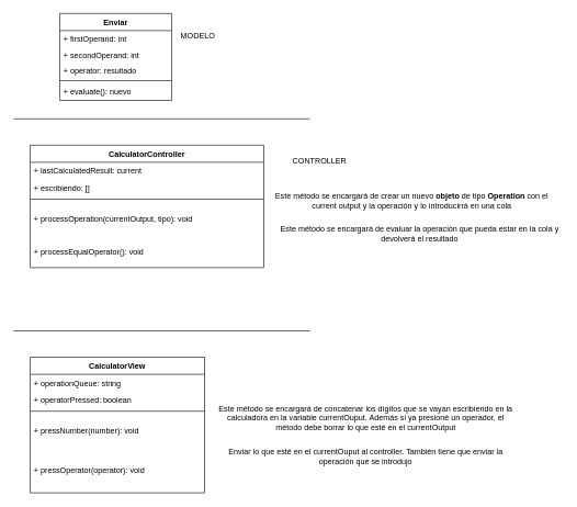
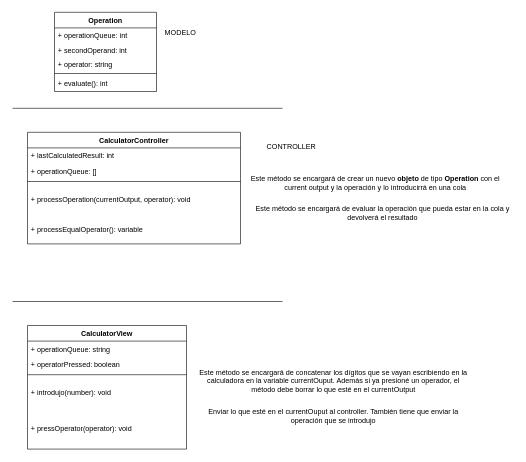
- <mxCell id="2" value="Enviar" style="swimlane;fontStyle=1;align=center;verticalAlign=top;childLayout=stackLayout;horizontal=1;startSize=26;horizontalStack=0;resizeParent=1;resizeParentMax=0;resizeLast=0;collapsible=1;marginBottom=0;" vertex="1" parent="1"><mxGeometry x="90" y="20" width="170" height="132" as="geometry" /></mxCell>
+ <mxCell id="2" value="Operation" style="swimlane;fontStyle=1;align=center;verticalAlign=top;childLayout=stackLayout;horizontal=1;startSize=26;horizontalStack=0;resizeParent=1;resizeParentMax=0;resizeLast=0;collapsible=1;marginBottom=0;" vertex="1" parent="1"><mxGeometry x="90" y="20" width="170" height="132" as="geometry" /></mxCell>
- <mxCell id="3" value="+ firstOperand: int" style="text;strokeColor=none;fillColor=none;align=left;verticalAlign=top;spacingLeft=4;spacingRight=4;overflow=hidden;rotatable=0;points=[[0,0.5],[1,0.5]];portConstraint=eastwest;" vertex="1" parent="2"><mxGeometry y="26" width="170" height="24" as="geometry" /></mxCell>
+ <mxCell id="3" value="+ operationQueue: int" style="text;strokeColor=none;fillColor=none;align=left;verticalAlign=top;spacingLeft=4;spacingRight=4;overflow=hidden;rotatable=0;points=[[0,0.5],[1,0.5]];portConstraint=eastwest;" vertex="1" parent="2"><mxGeometry y="26" width="170" height="24" as="geometry" /></mxCell>
- <mxCell id="5" value="+ operator: resultado" style="text;strokeColor=none;fillColor=none;align=left;verticalAlign=top;spacingLeft=4;spacingRight=4;overflow=hidden;rotatable=0;points=[[0,0.5],[1,0.5]];portConstraint=eastwest;" vertex="1" parent="2"><mxGeometry y="74" width="170" height="24" as="geometry" /></mxCell>
+ <mxCell id="5" value="+ operator: string" style="text;strokeColor=none;fillColor=none;align=left;verticalAlign=top;spacingLeft=4;spacingRight=4;overflow=hidden;rotatable=0;points=[[0,0.5],[1,0.5]];portConstraint=eastwest;" vertex="1" parent="2"><mxGeometry y="74" width="170" height="24" as="geometry" /></mxCell>
- <mxCell id="7" value="+ evaluate(): nuevo" style="text;strokeColor=none;fillColor=none;align=left;verticalAlign=top;spacingLeft=4;spacingRight=4;overflow=hidden;rotatable=0;points=[[0,0.5],[1,0.5]];portConstraint=eastwest;" vertex="1" parent="2"><mxGeometry y="106" width="170" height="26" as="geometry" /></mxCell>
+ <mxCell id="7" value="+ evaluate(): int" style="text;strokeColor=none;fillColor=none;align=left;verticalAlign=top;spacingLeft=4;spacingRight=4;overflow=hidden;rotatable=0;points=[[0,0.5],[1,0.5]];portConstraint=eastwest;" vertex="1" parent="2"><mxGeometry y="106" width="170" height="26" as="geometry" /></mxCell>
- <mxCell id="11" value="+ lastCalculatedResult: current" style="text;strokeColor=none;fillColor=none;align=left;verticalAlign=top;spacingLeft=4;spacingRight=4;overflow=hidden;rotatable=0;points=[[0,0.5],[1,0.5]];portConstraint=eastwest;" vertex="1" parent="10"><mxGeometry y="26" width="355" height="26" as="geometry" /></mxCell>
+ <mxCell id="11" value="+ lastCalculatedResult: int" style="text;strokeColor=none;fillColor=none;align=left;verticalAlign=top;spacingLeft=4;spacingRight=4;overflow=hidden;rotatable=0;points=[[0,0.5],[1,0.5]];portConstraint=eastwest;" vertex="1" parent="10"><mxGeometry y="26" width="355" height="26" as="geometry" /></mxCell>
- <mxCell id="12" value="+ escribiendo: []" style="text;strokeColor=none;fillColor=none;align=left;verticalAlign=top;spacingLeft=4;spacingRight=4;overflow=hidden;rotatable=0;points=[[0,0.5],[1,0.5]];portConstraint=eastwest;" vertex="1" parent="10"><mxGeometry y="52" width="355" height="26" as="geometry" /></mxCell>
+ <mxCell id="12" value="+ operationQueue: []" style="text;strokeColor=none;fillColor=none;align=left;verticalAlign=top;spacingLeft=4;spacingRight=4;overflow=hidden;rotatable=0;points=[[0,0.5],[1,0.5]];portConstraint=eastwest;" vertex="1" parent="10"><mxGeometry y="52" width="355" height="26" as="geometry" /></mxCell>
- <mxCell id="14" value="+ processOperation(currentOutput, tipo): void" style="text;strokeColor=none;fillColor=none;align=left;verticalAlign=middle;spacingLeft=4;spacingRight=4;overflow=hidden;rotatable=0;points=[[0,0.5],[1,0.5]];portConstraint=eastwest;" vertex="1" parent="10"><mxGeometry y="86" width="355" height="50" as="geometry" /></mxCell>
+ <mxCell id="14" value="+ processOperation(currentOutput, operator): void" style="text;strokeColor=none;fillColor=none;align=left;verticalAlign=middle;spacingLeft=4;spacingRight=4;overflow=hidden;rotatable=0;points=[[0,0.5],[1,0.5]];portConstraint=eastwest;" vertex="1" parent="10"><mxGeometry y="86" width="355" height="50" as="geometry" /></mxCell>
- <mxCell id="15" value="+ processEqualOperator(): void" style="text;strokeColor=none;fillColor=none;align=left;verticalAlign=middle;spacingLeft=4;spacingRight=4;overflow=hidden;rotatable=0;points=[[0,0.5],[1,0.5]];portConstraint=eastwest;" vertex="1" parent="10"><mxGeometry y="136" width="355" height="50" as="geometry" /></mxCell>
+ <mxCell id="15" value="+ processEqualOperator(): variable" style="text;strokeColor=none;fillColor=none;align=left;verticalAlign=middle;spacingLeft=4;spacingRight=4;overflow=hidden;rotatable=0;points=[[0,0.5],[1,0.5]];portConstraint=eastwest;" vertex="1" parent="10"><mxGeometry y="136" width="355" height="50" as="geometry" /></mxCell>
- <mxCell id="21" value="+ pressNumber(number): void" style="text;strokeColor=none;fillColor=none;align=left;verticalAlign=middle;spacingLeft=4;spacingRight=4;overflow=hidden;rotatable=0;points=[[0,0.5],[1,0.5]];portConstraint=eastwest;" vertex="1" parent="17"><mxGeometry y="86" width="265" height="50" as="geometry" /></mxCell>
+ <mxCell id="21" value="+ introdujo(number): void" style="text;strokeColor=none;fillColor=none;align=left;verticalAlign=middle;spacingLeft=4;spacingRight=4;overflow=hidden;rotatable=0;points=[[0,0.5],[1,0.5]];portConstraint=eastwest;" vertex="1" parent="17"><mxGeometry y="86" width="265" height="50" as="geometry" /></mxCell>
